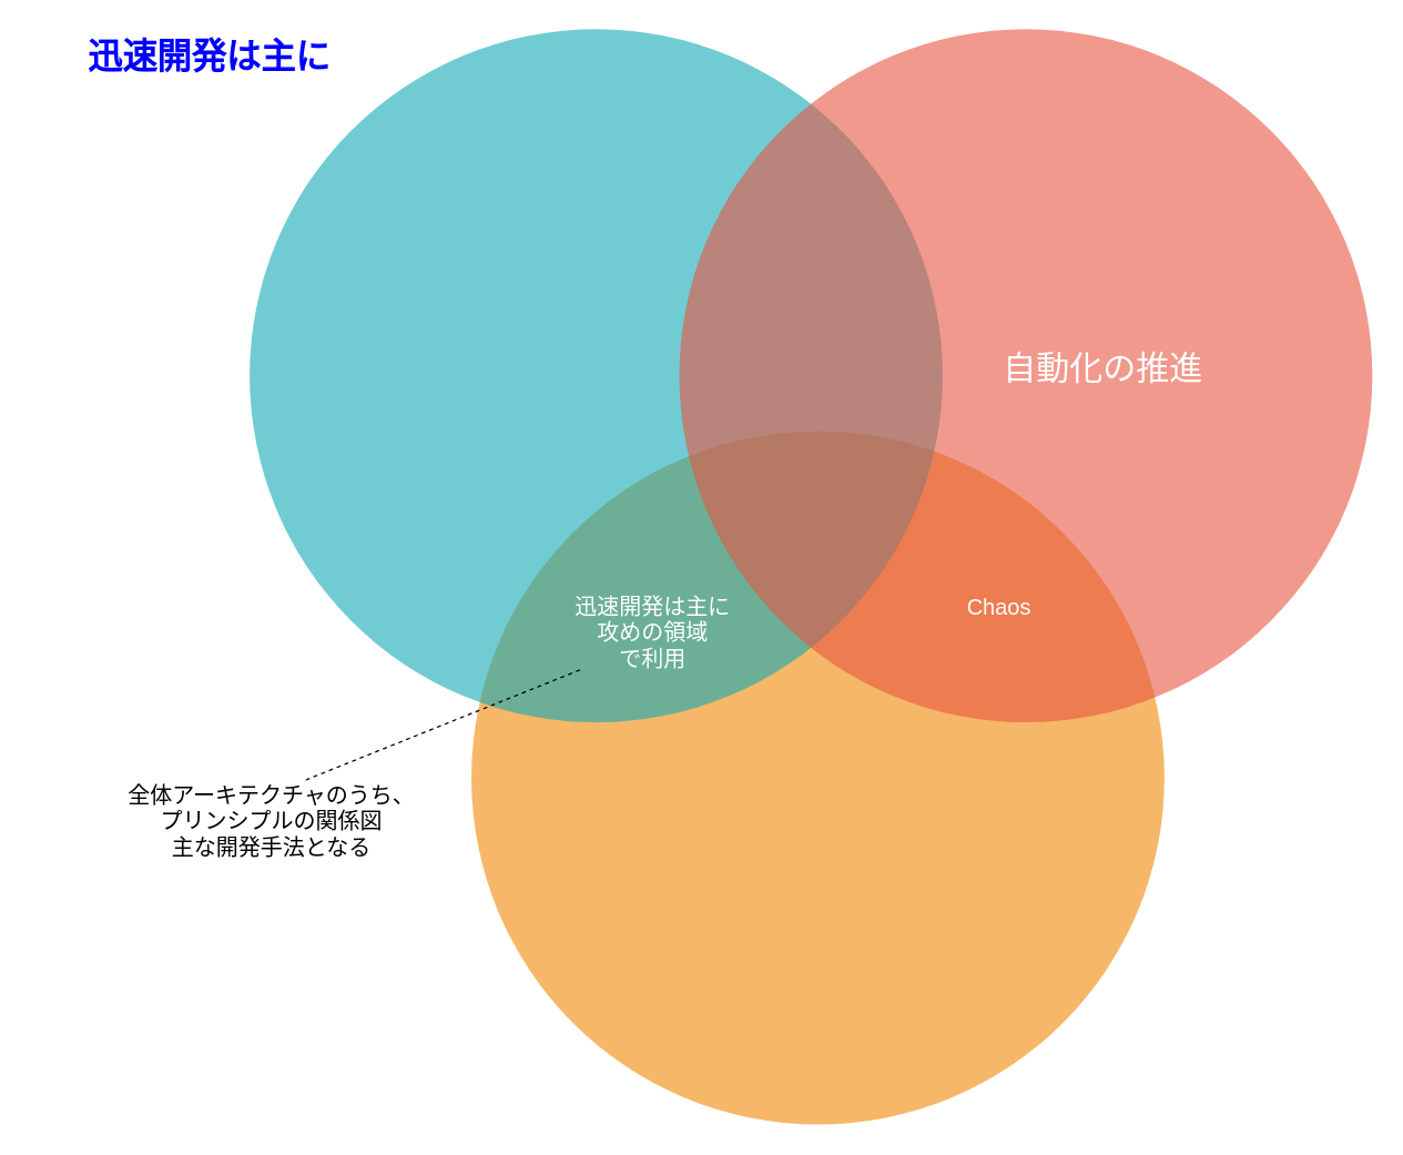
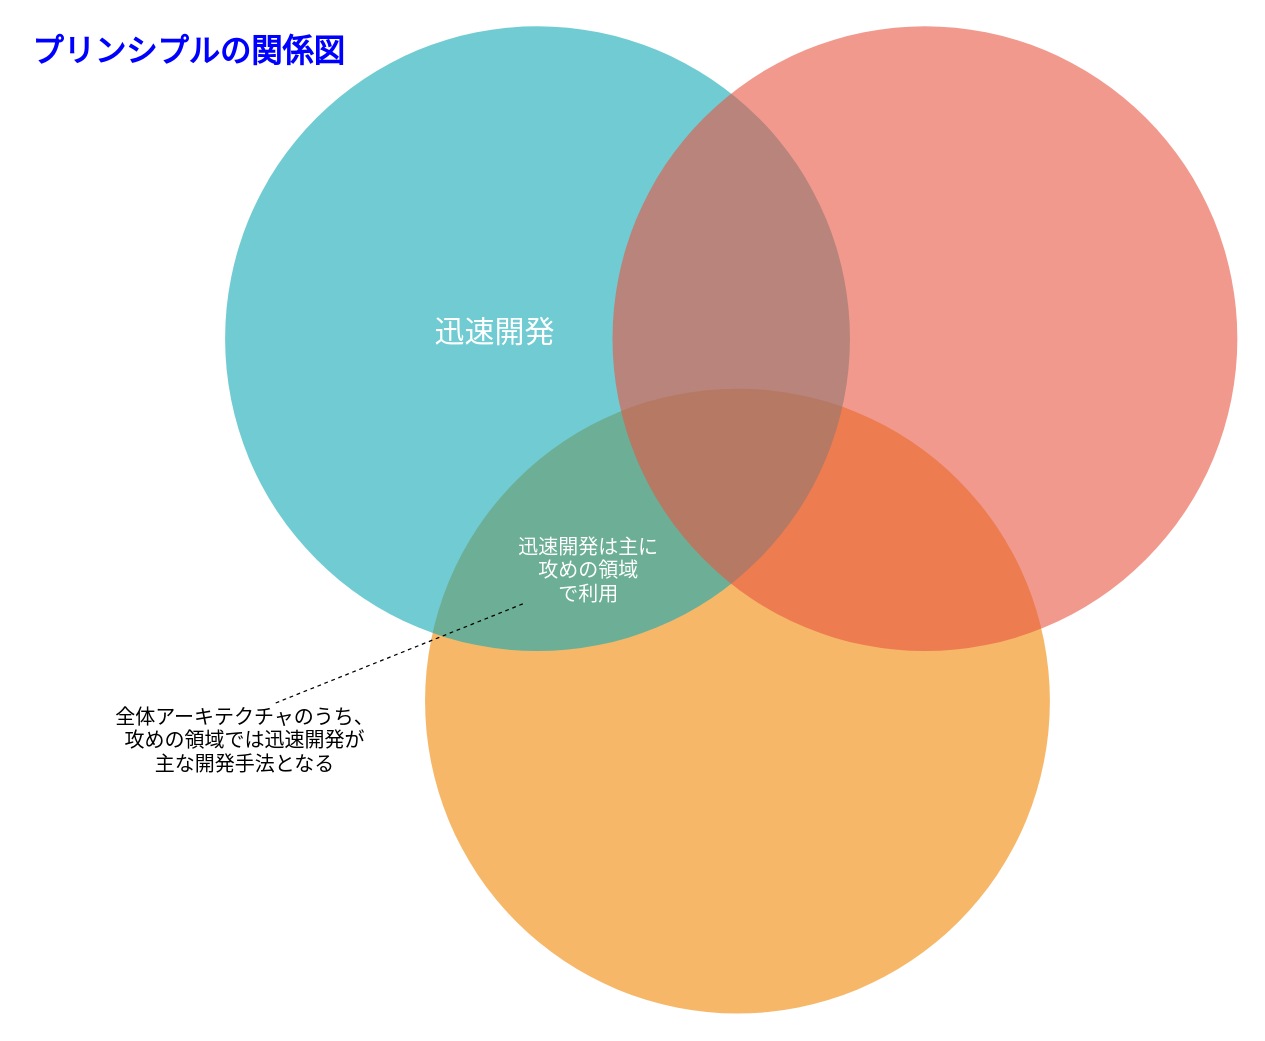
- <mxCell id="11" value="迅速開発は主に" style="text;html=1;resizable=0;autosize=1;align=center;verticalAlign=middle;points=[];fillColor=none;strokeColor=none;rounded=0;fontSize=25;fontFamily=Verdana;fontStyle=1;fontColor=#0000FF;" vertex="1" parent="1"><mxGeometry x="20" y="20.5" width="260" height="40" as="geometry" /></mxCell>
+ <mxCell id="11" value="プリンシプルの関係図" style="text;html=1;resizable=0;autosize=1;align=center;verticalAlign=middle;points=[];fillColor=none;strokeColor=none;rounded=0;fontSize=25;fontFamily=Verdana;fontStyle=1;fontColor=#0000FF;" vertex="1" parent="1"><mxGeometry x="20" y="20.5" width="260" height="40" as="geometry" /></mxCell>
+ <mxCell id="5" value="迅速開発" style="text;fontSize=24;align=center;verticalAlign=middle;html=1;fontColor=#FFFFFF;" parent="1" vertex="1"><mxGeometry x="299.5" y="230.5" width="190" height="70" as="geometry" /></mxCell>
- <mxCell id="6" value="自動化の推進" style="text;fontSize=24;align=center;verticalAlign=middle;html=1;fontColor=#FFFFFF;" parent="1" vertex="1"><mxGeometry x="699.5" y="230.5" width="190" height="70" as="geometry" /></mxCell>
- <mxCell id="8" value="Chaos" style="text;align=center;html=1;fontColor=#FFFFFF;fontSize=16;" parent="1" vertex="1"><mxGeometry x="699.5" y="420.5" width="40" height="40" as="geometry" /></mxCell>
- <mxCell id="10" value="全体アーキテクチャのうち、&lt;br&gt;プリンシプルの関係図&lt;br&gt;主な開発手法となる" style="text;html=1;resizable=0;autosize=1;align=center;verticalAlign=middle;points=[];fillColor=none;strokeColor=none;rounded=0;fontSize=16;" vertex="1" parent="1"><mxGeometry x="85" y="562" width="220" height="60" as="geometry" /></mxCell>
+ <mxCell id="10" value="全体アーキテクチャのうち、&lt;br&gt;攻めの領域では迅速開発が&lt;br&gt;主な開発手法となる" style="text;html=1;resizable=0;autosize=1;align=center;verticalAlign=middle;points=[];fillColor=none;strokeColor=none;rounded=0;fontSize=16;" vertex="1" parent="1"><mxGeometry x="85" y="562" width="220" height="60" as="geometry" /></mxCell>
